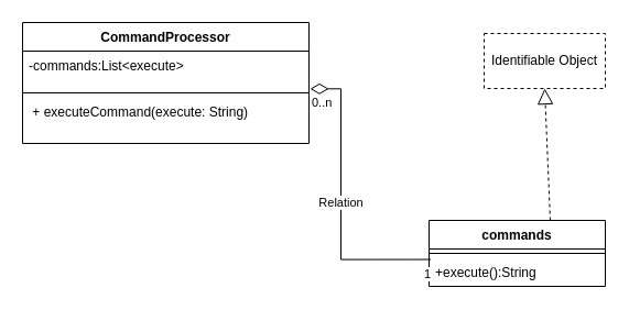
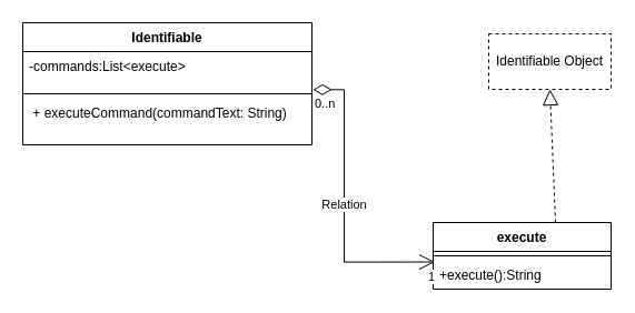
- <mxCell id="5" value="CommandProcessor" style="swimlane;fontStyle=1;align=center;verticalAlign=top;childLayout=stackLayout;horizontal=1;startSize=26;horizontalStack=0;resizeParent=1;resizeParentMax=0;resizeLast=0;collapsible=1;marginBottom=0;whiteSpace=wrap;html=1;" vertex="1" parent="1"><mxGeometry x="20" y="20" width="260" height="110" as="geometry" /></mxCell>
+ <mxCell id="5" value="Identifiable" style="swimlane;fontStyle=1;align=center;verticalAlign=top;childLayout=stackLayout;horizontal=1;startSize=26;horizontalStack=0;resizeParent=1;resizeParentMax=0;resizeLast=0;collapsible=1;marginBottom=0;whiteSpace=wrap;html=1;" vertex="1" parent="1"><mxGeometry x="20" y="20" width="260" height="110" as="geometry" /></mxCell>
- <mxCell id="8" value="&amp;nbsp;+ executeCommand(execute: String)" style="text;strokeColor=none;fillColor=none;align=left;verticalAlign=top;spacingLeft=4;spacingRight=4;overflow=hidden;rotatable=0;points=[[0,0.5],[1,0.5]];portConstraint=eastwest;whiteSpace=wrap;html=1;" vertex="1" parent="5"><mxGeometry y="68" width="260" height="42" as="geometry" /></mxCell>
+ <mxCell id="8" value="&amp;nbsp;+ executeCommand(commandText: String)" style="text;strokeColor=none;fillColor=none;align=left;verticalAlign=top;spacingLeft=4;spacingRight=4;overflow=hidden;rotatable=0;points=[[0,0.5],[1,0.5]];portConstraint=eastwest;whiteSpace=wrap;html=1;" vertex="1" parent="5"><mxGeometry y="68" width="260" height="42" as="geometry" /></mxCell>
- <mxCell id="2" value="commands" style="swimlane;fontStyle=1;align=center;verticalAlign=top;childLayout=stackLayout;horizontal=1;startSize=26;horizontalStack=0;resizeParent=1;resizeParentMax=0;resizeLast=0;collapsible=1;marginBottom=0;whiteSpace=wrap;html=1;" vertex="1" parent="1"><mxGeometry x="389" y="200" width="160" height="60" as="geometry" /></mxCell>
+ <mxCell id="2" value="execute" style="swimlane;fontStyle=1;align=center;verticalAlign=top;childLayout=stackLayout;horizontal=1;startSize=26;horizontalStack=0;resizeParent=1;resizeParentMax=0;resizeLast=0;collapsible=1;marginBottom=0;whiteSpace=wrap;html=1;" vertex="1" parent="1"><mxGeometry x="389" y="200" width="160" height="60" as="geometry" /></mxCell>
- <mxCell id="11" value="Relation" style="endArrow=none;html=1;endSize=12;startArrow=diamondThin;startSize=14;startFill=0;edgeStyle=orthogonalEdgeStyle;rounded=0;exitX=1.004;exitY=1.01;exitDx=0;exitDy=0;exitPerimeter=0;entryX=0.01;entryY=0.06;entryDx=0;entryDy=0;entryPerimeter=0;" edge="1" parent="1" source="6" target="4"><mxGeometry relative="1" as="geometry"><mxPoint x="139" y="170" as="sourcePoint" /><mxPoint x="299" y="170" as="targetPoint" /><Array as="points"><mxPoint x="309" y="80" /><mxPoint x="309" y="236" /></Array></mxGeometry></mxCell>
+ <mxCell id="11" value="Relation" style="endArrow=open;html=1;endSize=12;startArrow=diamondThin;startSize=14;startFill=0;edgeStyle=orthogonalEdgeStyle;rounded=0;exitX=1.004;exitY=1.01;exitDx=0;exitDy=0;exitPerimeter=0;entryX=0.01;entryY=0.06;entryDx=0;entryDy=0;entryPerimeter=0;" edge="1" parent="1" source="6" target="4"><mxGeometry relative="1" as="geometry"><mxPoint x="139" y="170" as="sourcePoint" /><mxPoint x="299" y="170" as="targetPoint" /><Array as="points"><mxPoint x="309" y="80" /><mxPoint x="309" y="236" /></Array></mxGeometry></mxCell>
